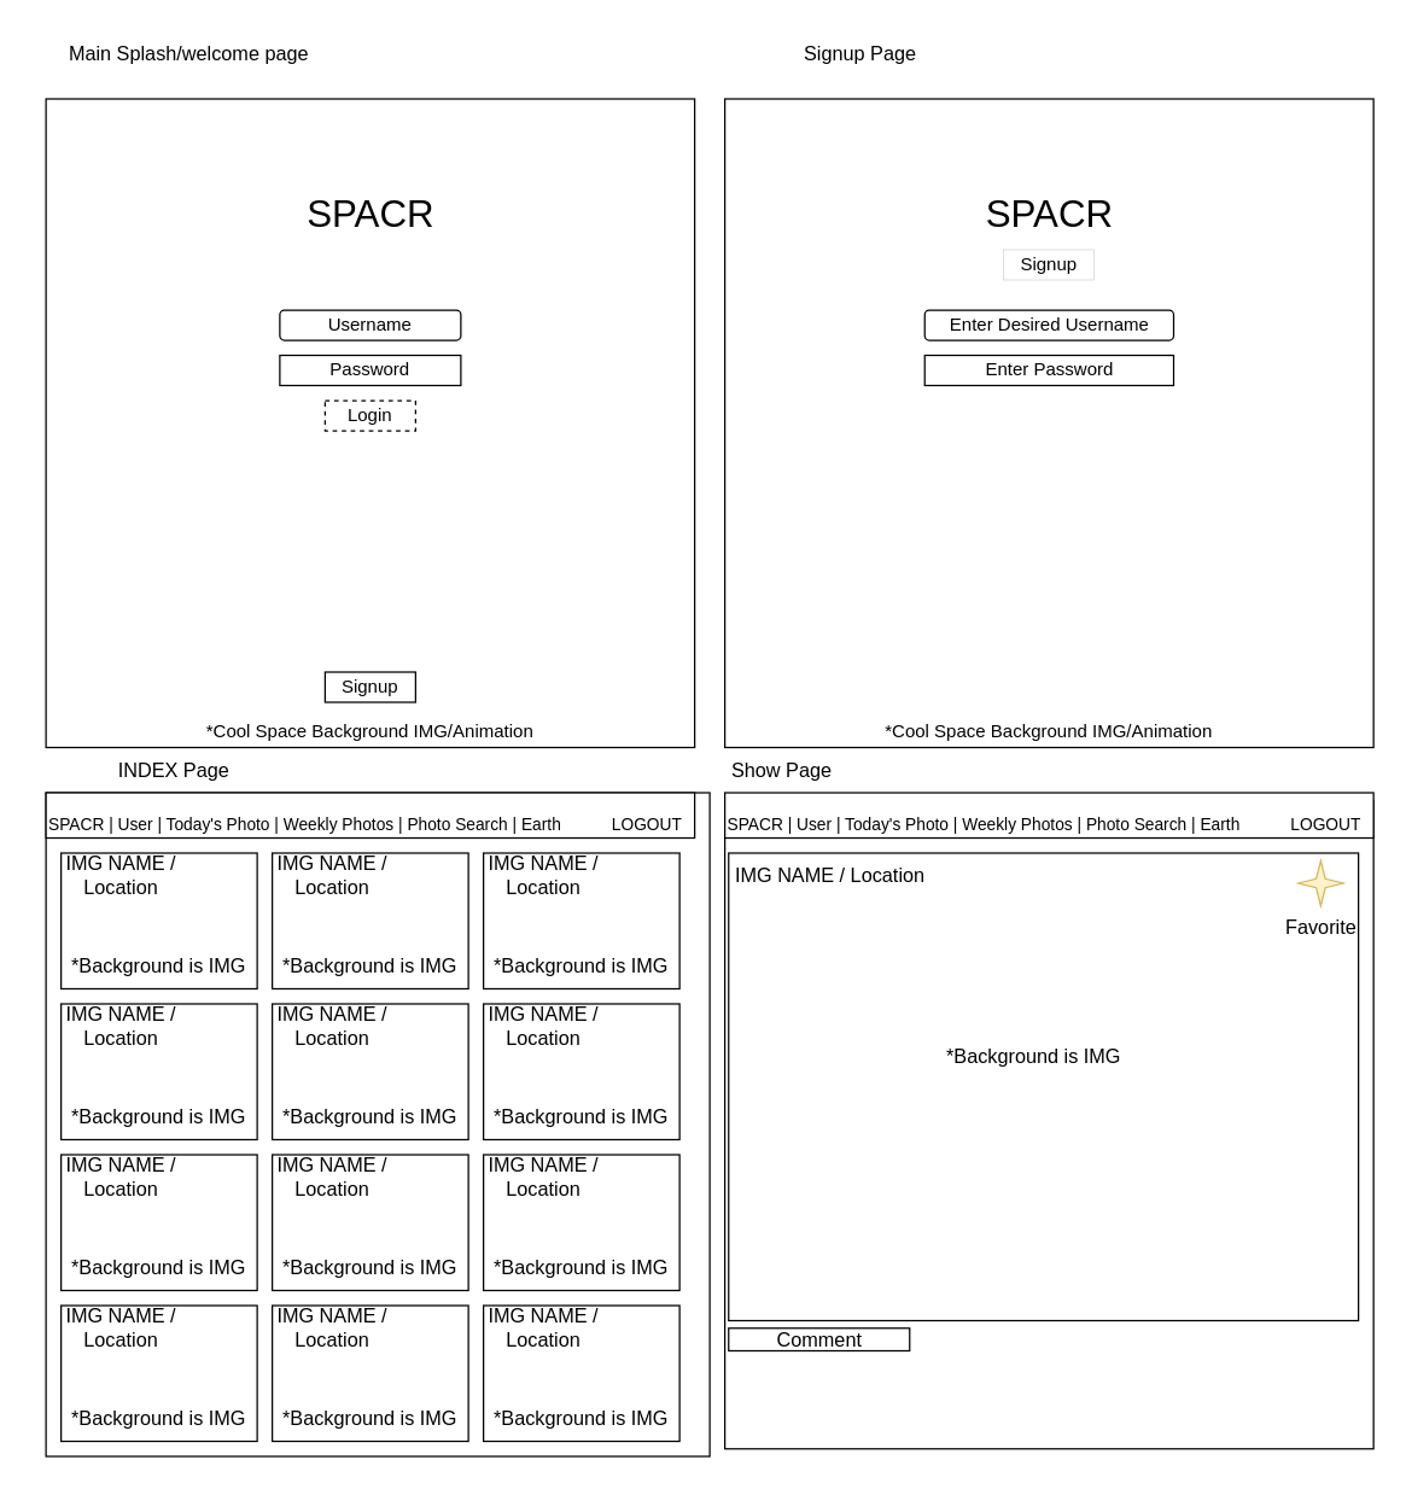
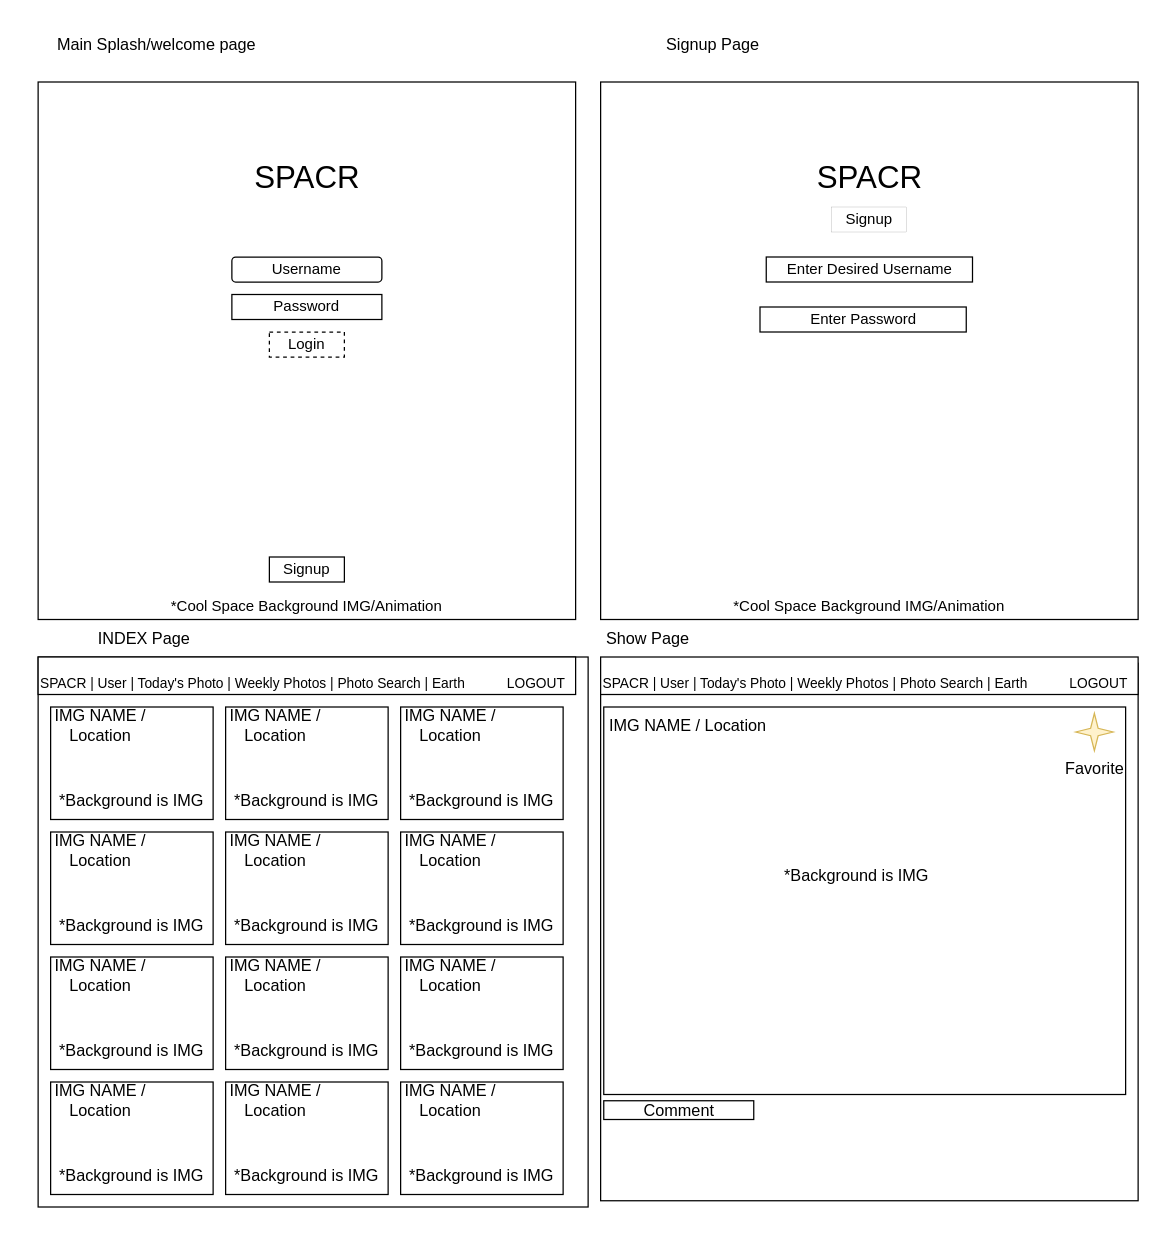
- <mxCell id="11" value="Enter Desired Username" style="whiteSpace=wrap;html=1;rounded=1;" vertex="1" parent="1"><mxGeometry x="612.5" y="205" width="165" height="20" as="geometry" /></mxCell>
+ <mxCell id="11" value="Enter Desired Username" style="rounded=0;whiteSpace=wrap;html=1;" vertex="1" parent="1"><mxGeometry x="612.5" y="205" width="165" height="20" as="geometry" /></mxCell>
- <mxCell id="12" value="Enter Password" style="rounded=0;whiteSpace=wrap;html=1;" vertex="1" parent="1"><mxGeometry x="612.5" y="235" width="165" height="20" as="geometry" /></mxCell>
+ <mxCell id="12" value="Enter Password" style="rounded=0;whiteSpace=wrap;html=1;" vertex="1" parent="1"><mxGeometry x="607.5" y="245" width="165" height="20" as="geometry" /></mxCell>
